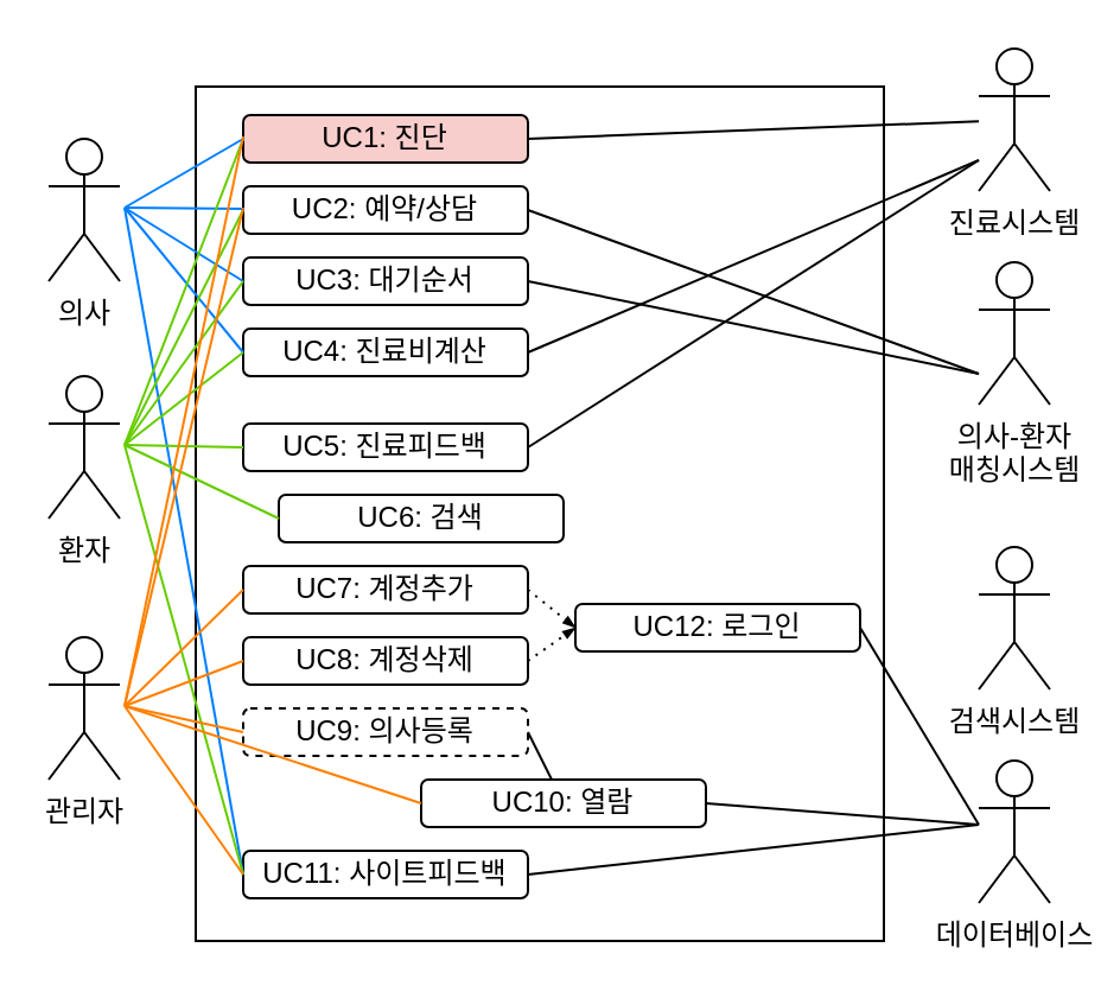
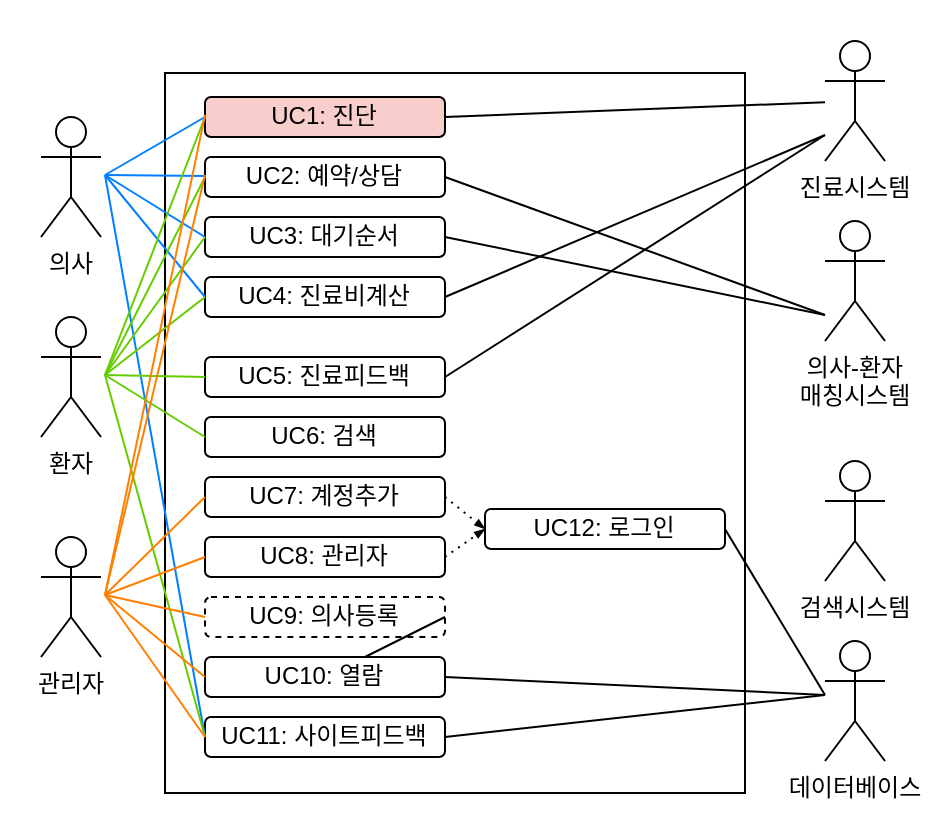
- <mxCell id="11" value="UC6: 검색" style="rounded=1;whiteSpace=wrap;html=1;" vertex="1" parent="1"><mxGeometry x="117" y="208" width="120" height="20" as="geometry" /></mxCell>
+ <mxCell id="11" value="UC6: 검색" style="rounded=1;whiteSpace=wrap;html=1;" vertex="1" parent="1"><mxGeometry x="102" y="208" width="120" height="20" as="geometry" /></mxCell>
- <mxCell id="13" value="UC8: 계정삭제" style="rounded=1;whiteSpace=wrap;html=1;" vertex="1" parent="1"><mxGeometry x="102" y="268" width="120" height="20" as="geometry" /></mxCell>
+ <mxCell id="13" value="UC8: 관리자" style="rounded=1;whiteSpace=wrap;html=1;" vertex="1" parent="1"><mxGeometry x="102" y="268" width="120" height="20" as="geometry" /></mxCell>
- <mxCell id="15" value="UC10: 열람" style="rounded=1;whiteSpace=wrap;html=1;" vertex="1" parent="1"><mxGeometry x="177" y="328" width="120" height="20" as="geometry" /></mxCell>
+ <mxCell id="15" value="UC10: 열람" style="rounded=1;whiteSpace=wrap;html=1;" vertex="1" parent="1"><mxGeometry x="102" y="328" width="120" height="20" as="geometry" /></mxCell>
